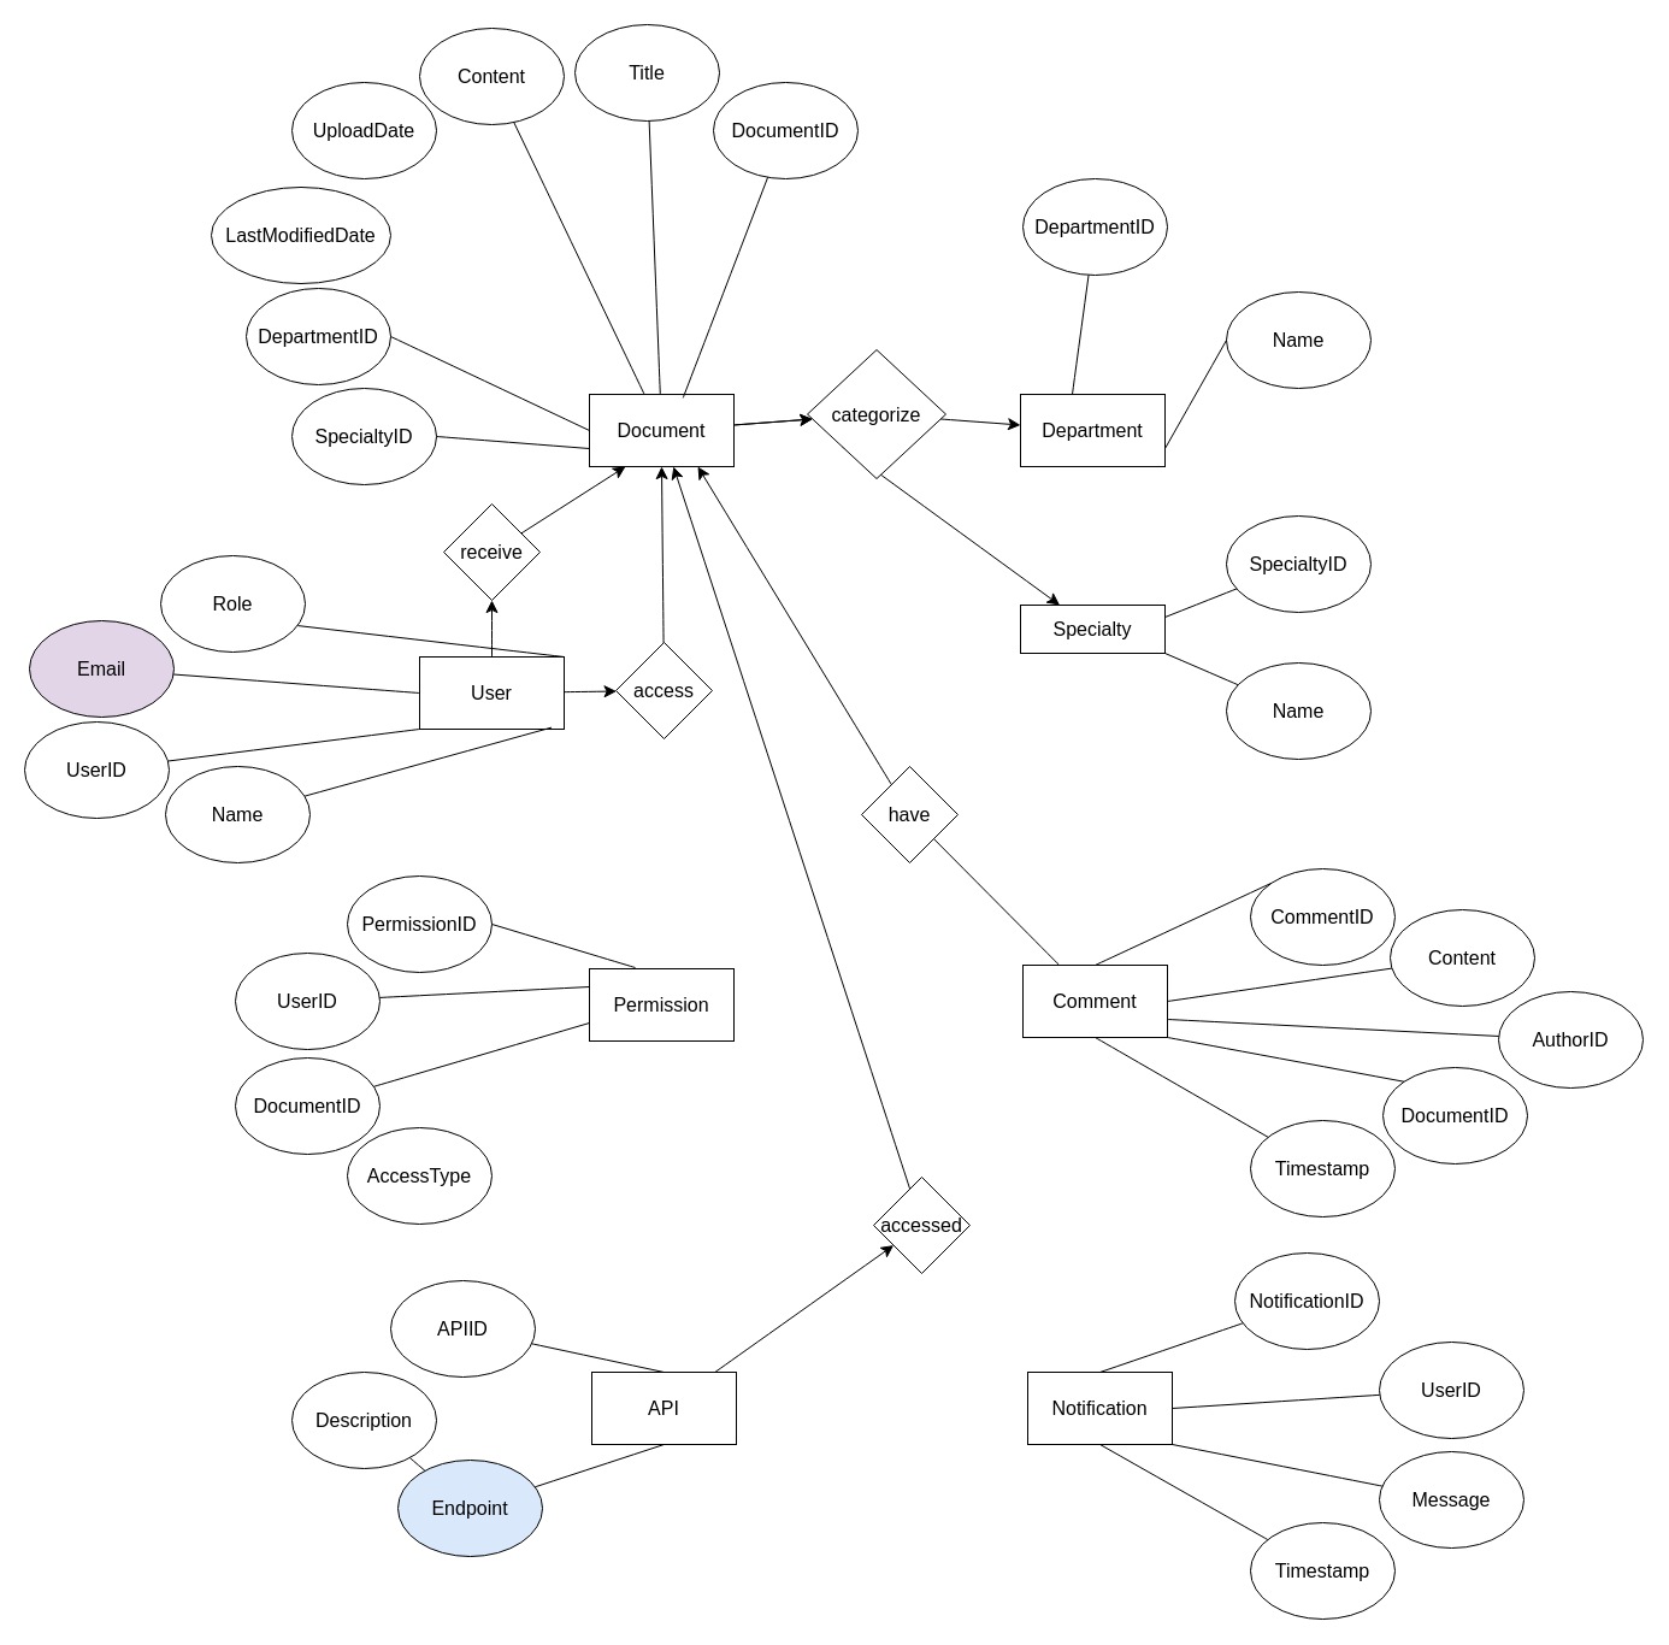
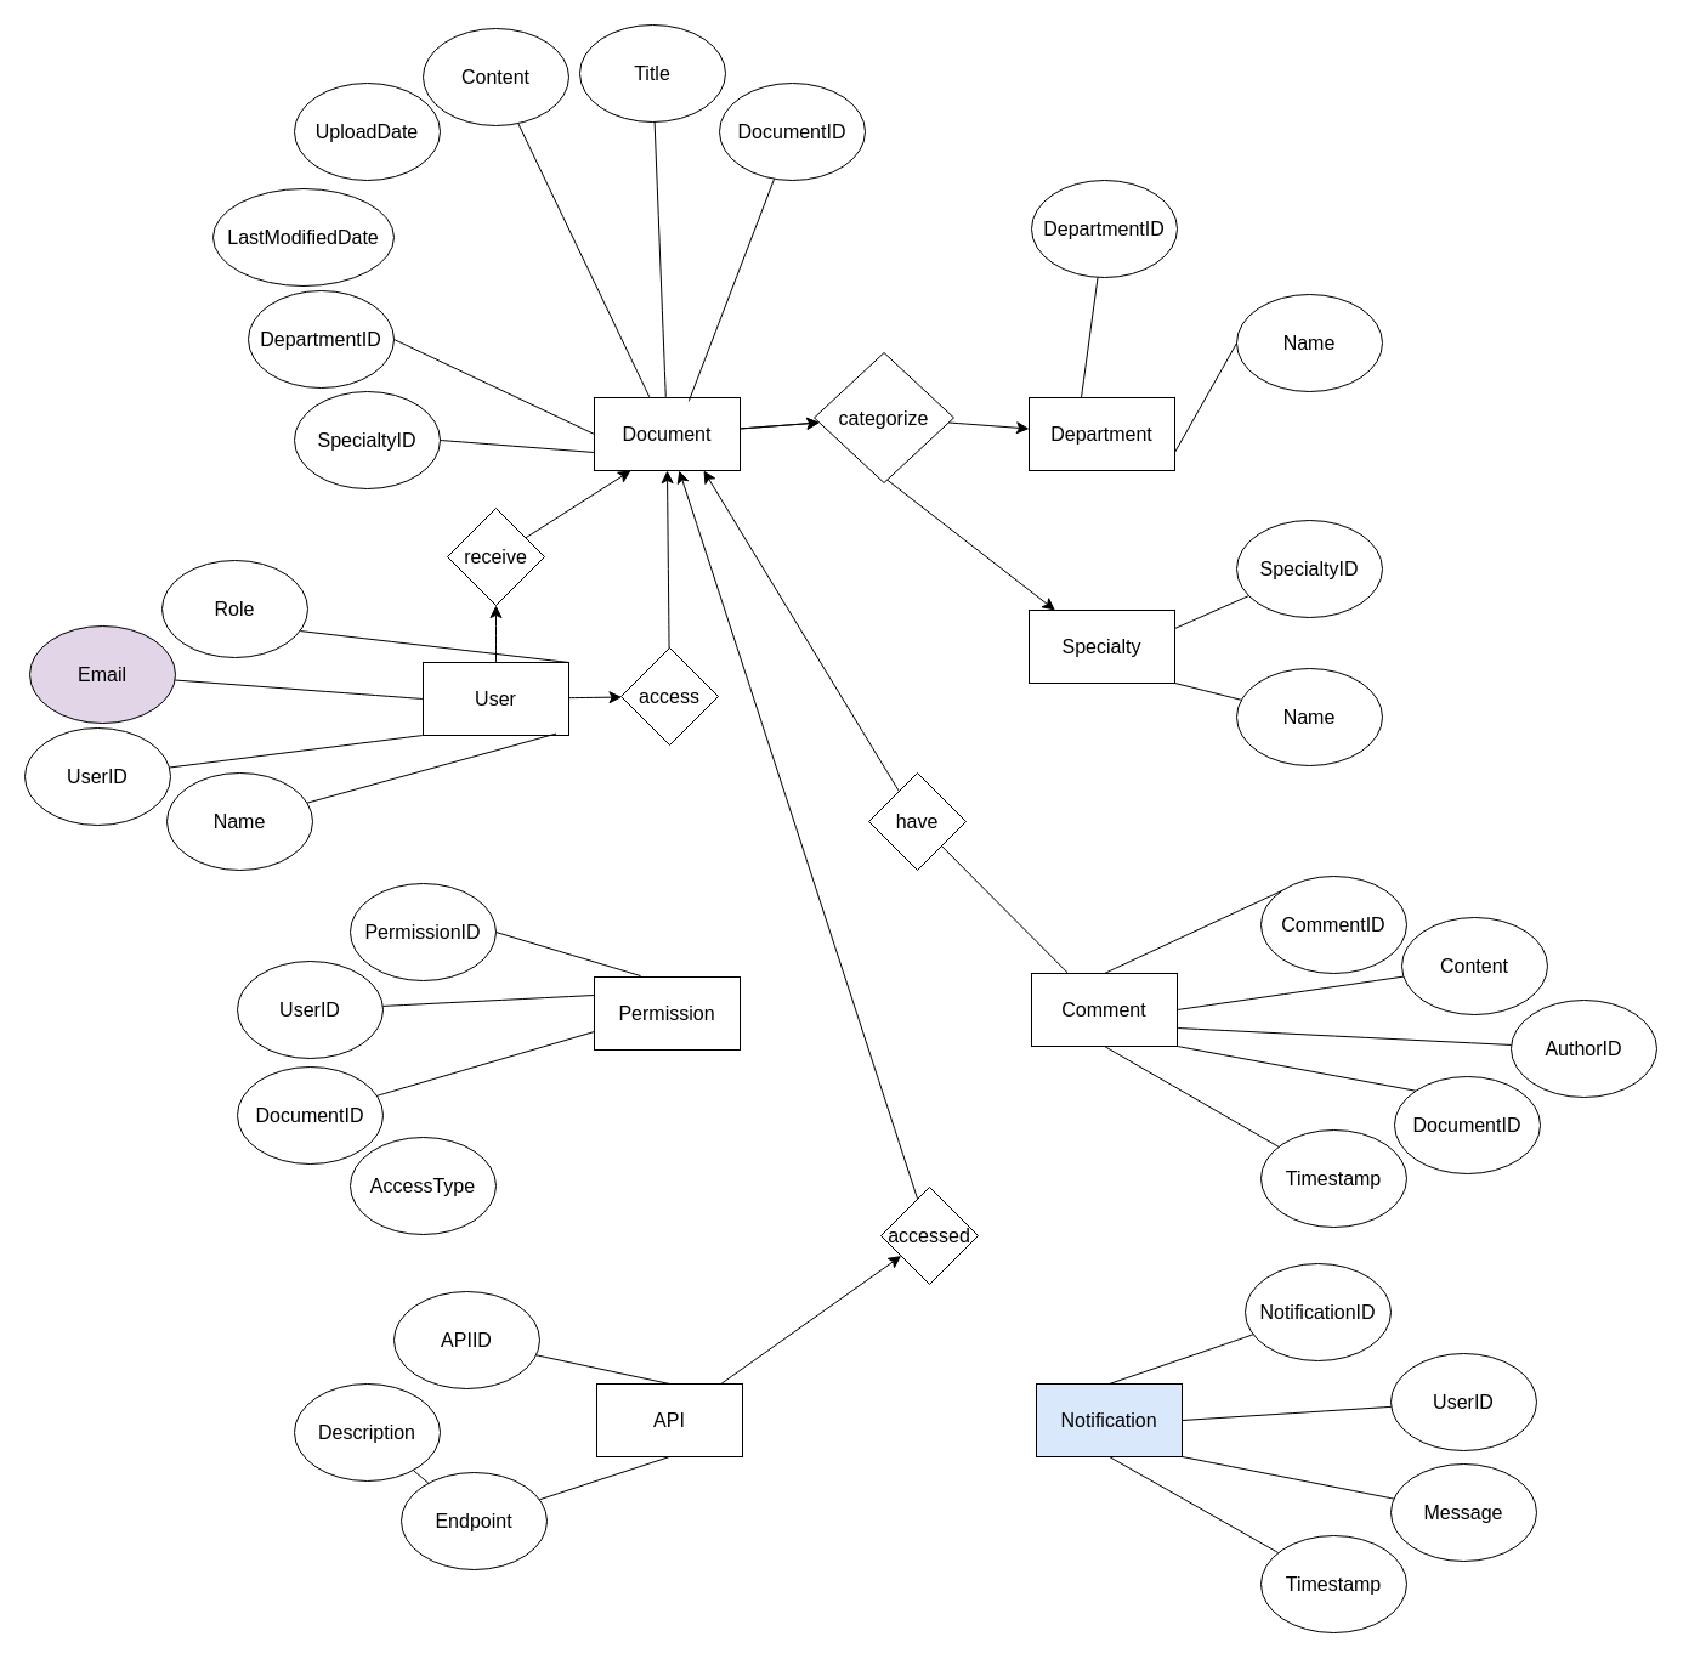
- <mxCell id="6" value="Specialty" style="rounded=0;whiteSpace=wrap;html=1;fontSize=16;" vertex="1" parent="1"><mxGeometry x="847" y="502" width="120" height="40" as="geometry" /></mxCell>
+ <mxCell id="6" value="Specialty" style="rounded=0;whiteSpace=wrap;html=1;fontSize=16;" vertex="1" parent="1"><mxGeometry x="847" y="502" width="120" height="60" as="geometry" /></mxCell>
- <mxCell id="13" value="Notification" style="rounded=0;whiteSpace=wrap;html=1;fontSize=16;" vertex="1" parent="1"><mxGeometry x="853" y="1139" width="120" height="60" as="geometry" /></mxCell>
+ <mxCell id="13" value="Notification" style="rounded=0;whiteSpace=wrap;html=1;fontSize=16;fillColor=#dae8fc;" vertex="1" parent="1"><mxGeometry x="853" y="1139" width="120" height="60" as="geometry" /></mxCell>
- <mxCell id="43" value="Endpoint" style="ellipse;whiteSpace=wrap;html=1;fontSize=16;fillColor=#dae8fc;" vertex="1" parent="1"><mxGeometry x="330" y="1212" width="120" height="80" as="geometry" /></mxCell>
+ <mxCell id="43" value="Endpoint" style="ellipse;whiteSpace=wrap;html=1;fontSize=16;" vertex="1" parent="1"><mxGeometry x="330" y="1212" width="120" height="80" as="geometry" /></mxCell>
